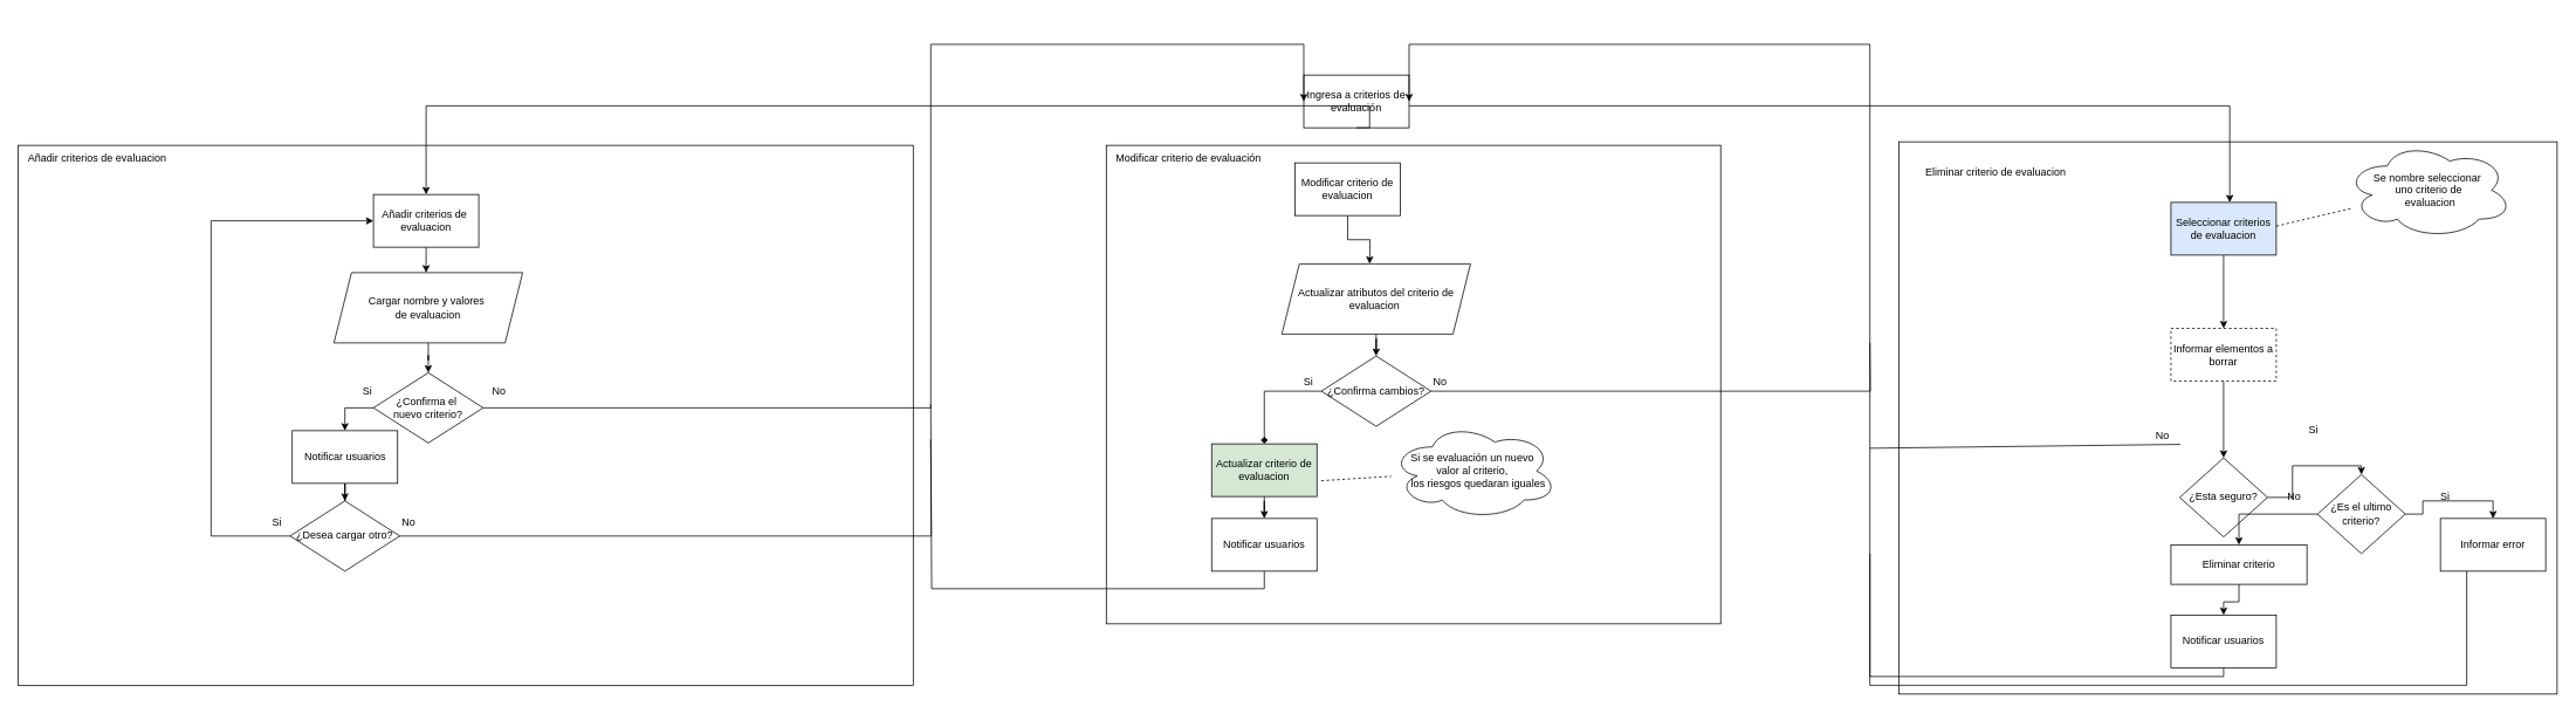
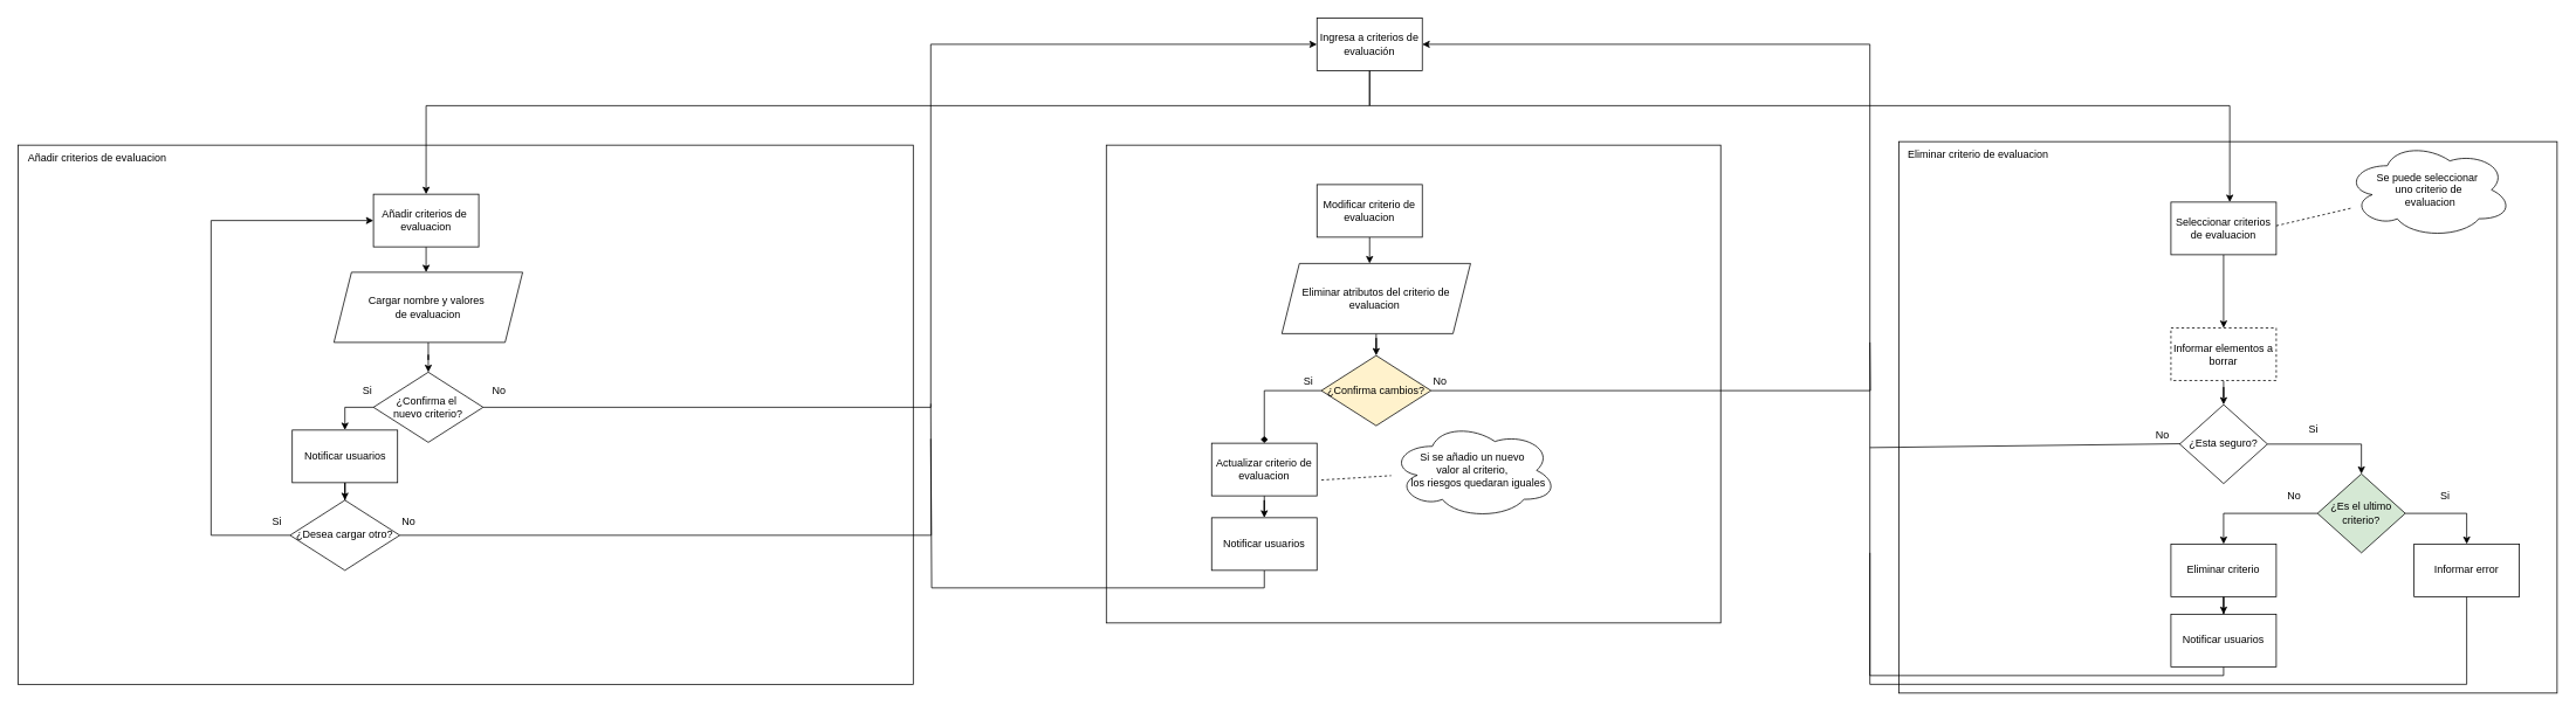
- <mxCell id="6" value="Ingresa a criterios de evaluación" style="whiteSpace=wrap;html=1;" parent="1" vertex="1"><mxGeometry x="1485" y="85" width="120" height="60" as="geometry" /></mxCell>
+ <mxCell id="6" value="Ingresa a criterios de evaluación" style="whiteSpace=wrap;html=1;" parent="1" vertex="1"><mxGeometry x="1500" y="20" width="120" height="60" as="geometry" /></mxCell>
- <mxCell id="4" value="Modificar criterio de evaluación&amp;nbsp;" style="text;html=1;align=center;verticalAlign=middle;resizable=0;points=[];autosize=1;strokeColor=none;fillColor=none;" parent="1" vertex="1"><mxGeometry x="1260" y="165" width="190" height="30" as="geometry" /></mxCell>
- <mxCell id="26" value="Eliminar criterio de evaluacion" style="text;html=1;align=center;verticalAlign=middle;resizable=0;points=[];autosize=1;strokeColor=none;fillColor=none;" parent="1" vertex="1"><mxGeometry x="2183" y="181" width="180" height="30" as="geometry" /></mxCell>
+ <mxCell id="26" value="Eliminar criterio de evaluacion" style="text;html=1;align=center;verticalAlign=middle;resizable=0;points=[];autosize=1;strokeColor=none;fillColor=none;" parent="1" vertex="1"><mxGeometry x="2163" y="161" width="180" height="30" as="geometry" /></mxCell>
- <mxCell id="25" value="Modificar criterio de&lt;div&gt;evaluacion&lt;/div&gt;" style="whiteSpace=wrap;html=1;" parent="1" vertex="1"><mxGeometry x="1475" y="185" width="120" height="60" as="geometry" /></mxCell>
+ <mxCell id="25" value="Modificar criterio de&lt;div&gt;evaluacion&lt;/div&gt;" style="whiteSpace=wrap;html=1;" parent="1" vertex="1"><mxGeometry x="1500" y="210" width="120" height="60" as="geometry" /></mxCell>
- <mxCell id="37" value="Se nombre seleccionar&amp;nbsp;&lt;div&gt;uno criterio de&lt;/div&gt;&lt;div&gt;&amp;nbsp;evaluacion&lt;/div&gt;" style="ellipse;shape=cloud;whiteSpace=wrap;html=1;" parent="1" vertex="1"><mxGeometry x="2672" y="161" width="190" height="110" as="geometry" /></mxCell>
+ <mxCell id="37" value="Se puede seleccionar&amp;nbsp;&lt;div&gt;uno criterio de&lt;/div&gt;&lt;div&gt;&amp;nbsp;evaluacion&lt;/div&gt;" style="ellipse;shape=cloud;whiteSpace=wrap;html=1;" parent="1" vertex="1"><mxGeometry x="2672" y="161" width="190" height="110" as="geometry" /></mxCell>
- <mxCell id="35" value="Seleccionar criterios de evaluacion" style="whiteSpace=wrap;html=1;fillColor=#dae8fc;" parent="1" vertex="1"><mxGeometry x="2473" y="230" width="120" height="60" as="geometry" /></mxCell>
+ <mxCell id="35" value="Seleccionar criterios de evaluacion" style="whiteSpace=wrap;html=1;" parent="1" vertex="1"><mxGeometry x="2473" y="230" width="120" height="60" as="geometry" /></mxCell>
- <mxCell id="40" value="&lt;div&gt;Actualizar atributos del criterio de&lt;/div&gt;&lt;div&gt;evaluacion&amp;nbsp;&lt;/div&gt;" style="shape=parallelogram;perimeter=parallelogramPerimeter;whiteSpace=wrap;html=1;fixedSize=1;" parent="1" vertex="1"><mxGeometry x="1460" y="300" width="215" height="80" as="geometry" /></mxCell>
+ <mxCell id="40" value="&lt;div&gt;Eliminar atributos del criterio de&lt;/div&gt;&lt;div&gt;evaluacion&amp;nbsp;&lt;/div&gt;" style="shape=parallelogram;perimeter=parallelogramPerimeter;whiteSpace=wrap;html=1;fixedSize=1;" parent="1" vertex="1"><mxGeometry x="1460" y="300" width="215" height="80" as="geometry" /></mxCell>
- <mxCell id="43" value="¿Confirma cambios?" style="rhombus;whiteSpace=wrap;html=1;" parent="1" vertex="1"><mxGeometry x="1505" y="405" width="125" height="80" as="geometry" /></mxCell>
+ <mxCell id="43" value="¿Confirma cambios?" style="rhombus;whiteSpace=wrap;html=1;fillColor=#fff2cc;" parent="1" vertex="1"><mxGeometry x="1505" y="405" width="125" height="80" as="geometry" /></mxCell>
- <mxCell id="46" value="Actualizar criterio de evaluacion" style="whiteSpace=wrap;html=1;fillColor=#d5e8d4;" parent="1" vertex="1"><mxGeometry x="1380" y="505" width="120" height="60" as="geometry" /></mxCell>
+ <mxCell id="46" value="Actualizar criterio de evaluacion" style="whiteSpace=wrap;html=1;" parent="1" vertex="1"><mxGeometry x="1380" y="505" width="120" height="60" as="geometry" /></mxCell>
- <mxCell id="52" value="Si se evaluación un nuevo&amp;nbsp;&lt;div&gt;valor al criterio,&amp;nbsp;&lt;/div&gt;&lt;div&gt;&amp;nbsp; &amp;nbsp;los riesgos quedaran iguales&lt;/div&gt;" style="ellipse;shape=cloud;whiteSpace=wrap;html=1;" parent="1" vertex="1"><mxGeometry x="1584" y="481" width="190" height="110" as="geometry" /></mxCell>
+ <mxCell id="52" value="Si se añadio un nuevo&amp;nbsp;&lt;div&gt;valor al criterio,&amp;nbsp;&lt;/div&gt;&lt;div&gt;&amp;nbsp; &amp;nbsp;los riesgos quedaran iguales&lt;/div&gt;" style="ellipse;shape=cloud;whiteSpace=wrap;html=1;" parent="1" vertex="1"><mxGeometry x="1584" y="481" width="190" height="110" as="geometry" /></mxCell>
- <mxCell id="27" value="¿Esta seguro?" style="rhombus;whiteSpace=wrap;html=1;" parent="1" vertex="1"><mxGeometry x="2483" y="521" width="100" height="90" as="geometry" /></mxCell>
+ <mxCell id="27" value="¿Esta seguro?" style="rhombus;whiteSpace=wrap;html=1;" parent="1" vertex="1"><mxGeometry x="2483" y="461" width="100" height="90" as="geometry" /></mxCell>
- <mxCell id="55" value="¿Es el ultimo criterio?" style="rhombus;whiteSpace=wrap;html=1;" vertex="1" parent="1"><mxGeometry x="2640" y="540" width="100" height="90" as="geometry" /></mxCell>
+ <mxCell id="55" value="¿Es el ultimo criterio?" style="rhombus;whiteSpace=wrap;html=1;fillColor=#d5e8d4;" vertex="1" parent="1"><mxGeometry x="2640" y="540" width="100" height="90" as="geometry" /></mxCell>
- <mxCell id="59" value="Informar error" style="whiteSpace=wrap;html=1;" vertex="1" parent="1"><mxGeometry x="2780" y="590" width="120" height="60" as="geometry" /></mxCell>
+ <mxCell id="59" value="Informar error" style="whiteSpace=wrap;html=1;" vertex="1" parent="1"><mxGeometry x="2750" y="620" width="120" height="60" as="geometry" /></mxCell>
- <mxCell id="50" value="Eliminar criterio" style="whiteSpace=wrap;html=1;" parent="1" vertex="1"><mxGeometry x="2473" y="620" width="155" height="45" as="geometry" /></mxCell>
+ <mxCell id="50" value="Eliminar criterio" style="whiteSpace=wrap;html=1;" parent="1" vertex="1"><mxGeometry x="2473" y="620" width="120" height="60" as="geometry" /></mxCell>
